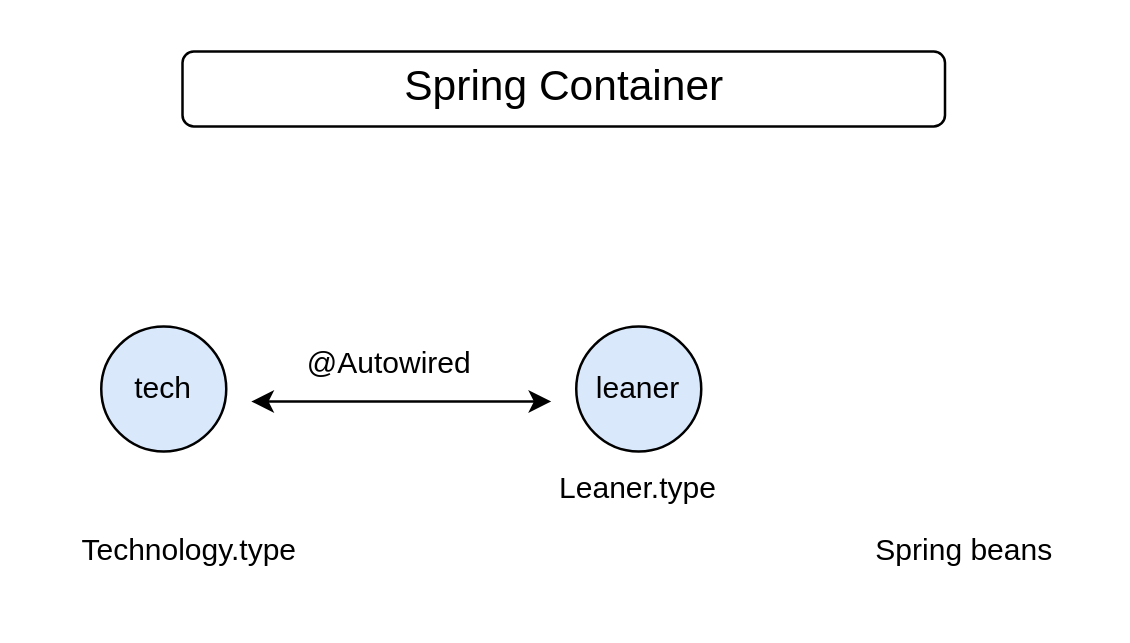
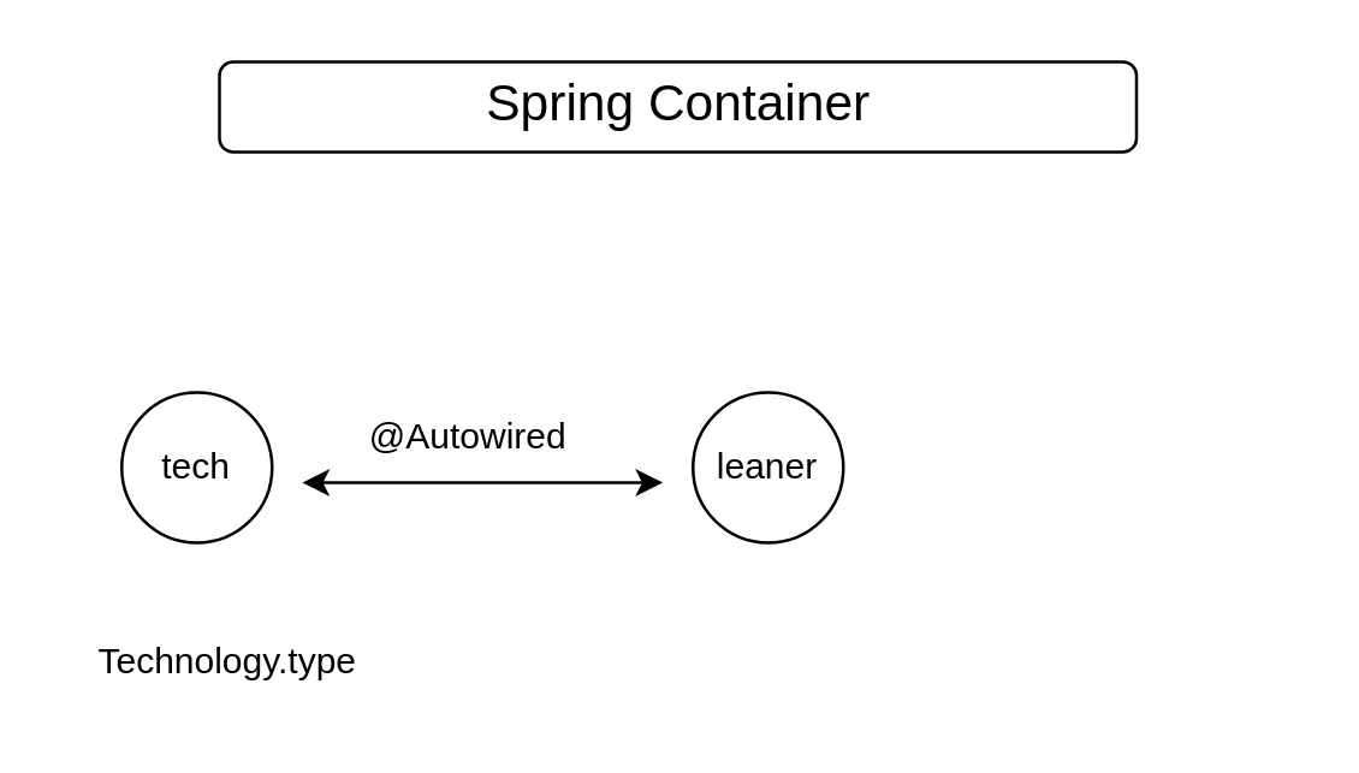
- <mxCell id="6" value="tech" style="ellipse;whiteSpace=wrap;html=1;aspect=fixed;fontSize=12;fillColor=#dae8fc;" vertex="1" parent="1"><mxGeometry x="40" y="130" width="50" height="50" as="geometry" /></mxCell>
+ <mxCell id="6" value="tech" style="ellipse;whiteSpace=wrap;html=1;aspect=fixed;fontSize=12;" vertex="1" parent="1"><mxGeometry x="40" y="130" width="50" height="50" as="geometry" /></mxCell>
- <mxCell id="4" value="leaner" style="ellipse;whiteSpace=wrap;html=1;aspect=fixed;fontSize=12;fillColor=#dae8fc;" vertex="1" parent="1"><mxGeometry x="230" y="130" width="50" height="50" as="geometry" /></mxCell>
+ <mxCell id="4" value="leaner" style="ellipse;whiteSpace=wrap;html=1;aspect=fixed;fontSize=12;" vertex="1" parent="1"><mxGeometry x="230" y="130" width="50" height="50" as="geometry" /></mxCell>
- <mxCell id="5" value="Leaner.type" style="text;html=1;strokeColor=none;fillColor=none;align=center;verticalAlign=middle;whiteSpace=wrap;rounded=0;fontSize=12;" vertex="1" parent="1"><mxGeometry x="225" y="180" width="60" height="30" as="geometry" /></mxCell>
- <mxCell id="3" value="Spring beans&lt;br&gt;" style="text;html=1;align=center;verticalAlign=middle;resizable=0;points=[];autosize=1;strokeColor=none;fillColor=none;fontSize=12;" vertex="1" parent="1"><mxGeometry x="340" y="205" width="90" height="30" as="geometry" /></mxCell>
